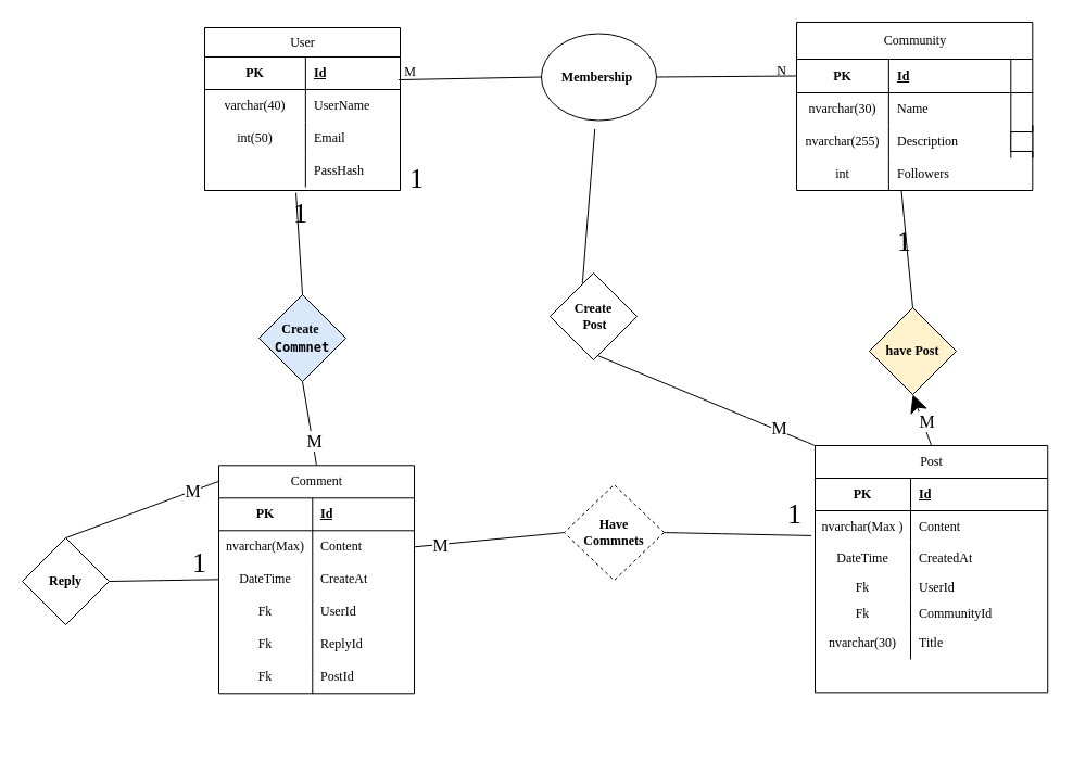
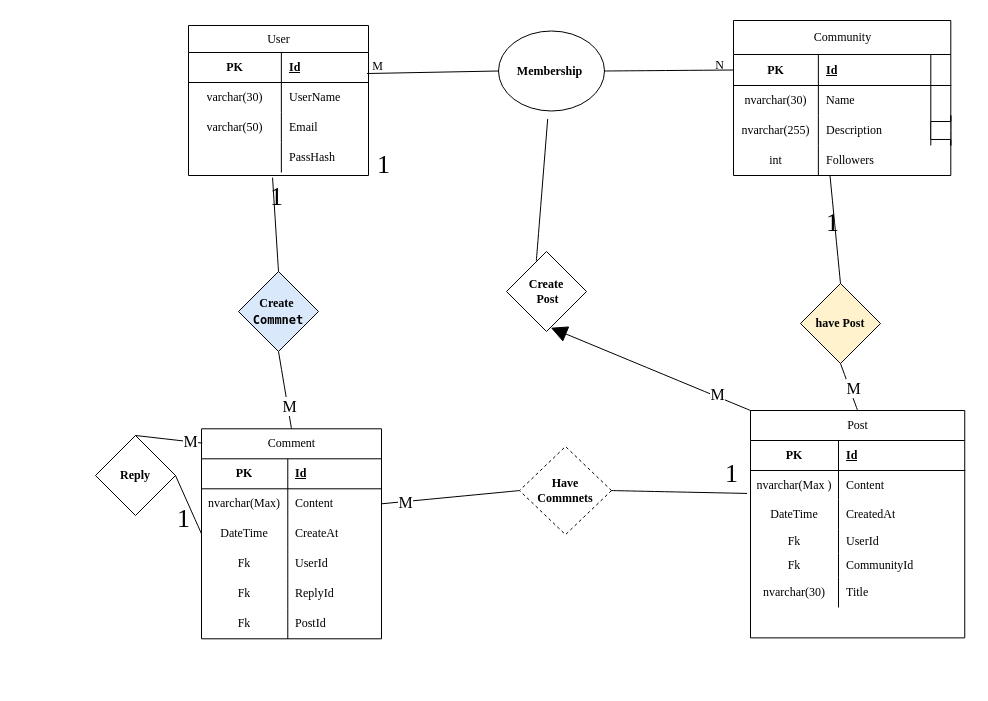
- <mxCell id="7" value="varchar(40)" style="shape=partialRectangle;connectable=0;fillColor=none;top=0;left=0;bottom=0;right=0;editable=1;overflow=hidden;whiteSpace=wrap;html=1;fontFamily=Architects Daughter;fontSource=https%3A%2F%2Ffonts.googleapis.com%2Fcss%3Ffamily%3DArchitects%2BDaughter;" parent="6" vertex="1"><mxGeometry width="92.857" height="30" as="geometry"><mxRectangle width="92.857" height="30" as="alternateBounds" /></mxGeometry></mxCell>
+ <mxCell id="7" value="varchar(30)" style="shape=partialRectangle;connectable=0;fillColor=none;top=0;left=0;bottom=0;right=0;editable=1;overflow=hidden;whiteSpace=wrap;html=1;fontFamily=Architects Daughter;fontSource=https%3A%2F%2Ffonts.googleapis.com%2Fcss%3Ffamily%3DArchitects%2BDaughter;" parent="6" vertex="1"><mxGeometry width="92.857" height="30" as="geometry"><mxRectangle width="92.857" height="30" as="alternateBounds" /></mxGeometry></mxCell>
- <mxCell id="10" value="int(50)" style="shape=partialRectangle;connectable=0;fillColor=none;top=0;left=0;bottom=0;right=0;editable=1;overflow=hidden;whiteSpace=wrap;html=1;fontFamily=Architects Daughter;fontSource=https%3A%2F%2Ffonts.googleapis.com%2Fcss%3Ffamily%3DArchitects%2BDaughter;" parent="9" vertex="1"><mxGeometry width="92.857" height="30" as="geometry"><mxRectangle width="92.857" height="30" as="alternateBounds" /></mxGeometry></mxCell>
+ <mxCell id="10" value="varchar(50)" style="shape=partialRectangle;connectable=0;fillColor=none;top=0;left=0;bottom=0;right=0;editable=1;overflow=hidden;whiteSpace=wrap;html=1;fontFamily=Architects Daughter;fontSource=https%3A%2F%2Ffonts.googleapis.com%2Fcss%3Ffamily%3DArchitects%2BDaughter;" parent="9" vertex="1"><mxGeometry width="92.857" height="30" as="geometry"><mxRectangle width="92.857" height="30" as="alternateBounds" /></mxGeometry></mxCell>
- <mxCell id="85" value="" style="endArrow=none;html=1;rounded=0;fontFamily=Architects Daughter;fontSource=https%3A%2F%2Ffonts.googleapis.com%2Fcss%3Ffamily%3DArchitects%2BDaughter;fontSize=16;startSize=14;endSize=14;sourcePerimeterSpacing=8;targetPerimeterSpacing=8;curved=1;entryX=0.953;entryY=0.446;entryDx=0;entryDy=0;exitX=0;exitY=0;exitDx=0;exitDy=0;entryPerimeter=0;" parent="1" source="29" target="83" edge="1"><mxGeometry relative="1" as="geometry"><mxPoint x="728" y="396" as="sourcePoint" /><mxPoint x="728" y="349" as="targetPoint" /></mxGeometry></mxCell>
+ <mxCell id="85" value="" style="endArrow=block;html=1;rounded=0;fontFamily=Architects Daughter;fontSource=https%3A%2F%2Ffonts.googleapis.com%2Fcss%3Ffamily%3DArchitects%2BDaughter;fontSize=16;startSize=14;endSize=14;sourcePerimeterSpacing=8;targetPerimeterSpacing=8;curved=1;entryX=0.953;entryY=0.446;entryDx=0;entryDy=0;exitX=0;exitY=0;exitDx=0;exitDy=0;entryPerimeter=0;" parent="1" source="29" target="83" edge="1"><mxGeometry relative="1" as="geometry"><mxPoint x="728" y="396" as="sourcePoint" /><mxPoint x="728" y="349" as="targetPoint" /></mxGeometry></mxCell>
- <mxCell id="73" value="" style="endArrow=classic;html=1;rounded=0;fontFamily=Architects Daughter;fontSource=https%3A%2F%2Ffonts.googleapis.com%2Fcss%3Ffamily%3DArchitects%2BDaughter;fontSize=16;startSize=14;endSize=14;sourcePerimeterSpacing=8;targetPerimeterSpacing=8;curved=1;entryX=1;entryY=0.5;entryDx=0;entryDy=0;exitX=0.5;exitY=0;exitDx=0;exitDy=0;" parent="1" source="29" target="72" edge="1"><mxGeometry relative="1" as="geometry"><mxPoint x="474" y="375" as="sourcePoint" /><mxPoint x="634" y="375" as="targetPoint" /></mxGeometry></mxCell>
+ <mxCell id="73" value="" style="endArrow=none;html=1;rounded=0;fontFamily=Architects Daughter;fontSource=https%3A%2F%2Ffonts.googleapis.com%2Fcss%3Ffamily%3DArchitects%2BDaughter;fontSize=16;startSize=14;endSize=14;sourcePerimeterSpacing=8;targetPerimeterSpacing=8;curved=1;entryX=1;entryY=0.5;entryDx=0;entryDy=0;exitX=0.5;exitY=0;exitDx=0;exitDy=0;" parent="1" source="29" target="72" edge="1"><mxGeometry relative="1" as="geometry"><mxPoint x="474" y="375" as="sourcePoint" /><mxPoint x="634" y="375" as="targetPoint" /></mxGeometry></mxCell>
- <mxCell id="79" value="Reply" style="rhombus;whiteSpace=wrap;html=1;fontFamily=Architects Daughter;startSize=30;fontStyle=1;fontSource=https%3A%2F%2Ffonts.googleapis.com%2Fcss%3Ffamily%3DArchitects%2BDaughter;direction=south;" parent="1" vertex="1"><mxGeometry x="20" y="495" width="80" height="80" as="geometry" /></mxCell>
+ <mxCell id="79" value="Reply" style="rhombus;whiteSpace=wrap;html=1;fontFamily=Architects Daughter;startSize=30;fontStyle=1;fontSource=https%3A%2F%2Ffonts.googleapis.com%2Fcss%3Ffamily%3DArchitects%2BDaughter;direction=south;" parent="1" vertex="1"><mxGeometry x="95" y="435" width="80" height="80" as="geometry" /></mxCell>
